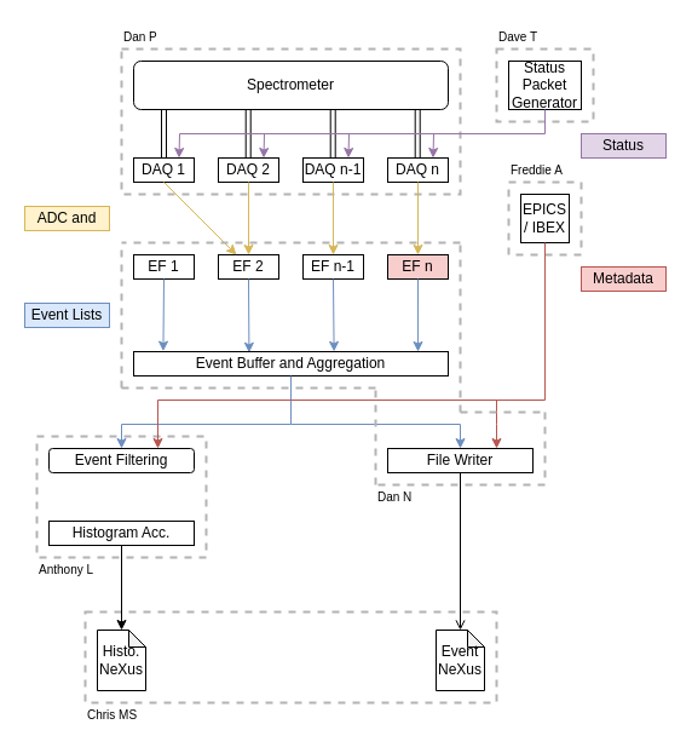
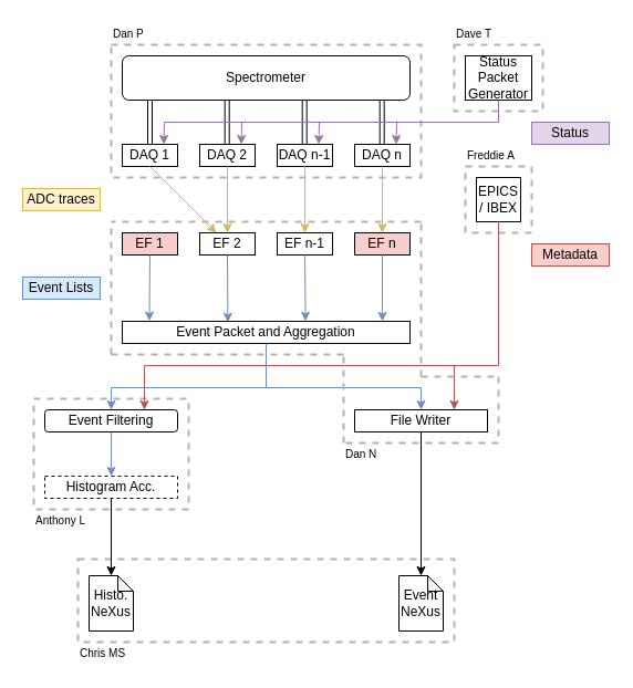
- <mxCell id="39" value="ADC and" style="text;html=1;strokeColor=#d6b656;fillColor=#fff2cc;align=center;verticalAlign=middle;whiteSpace=wrap;rounded=0;" parent="1" vertex="1"><mxGeometry x="20" y="170" width="70" height="20" as="geometry" /></mxCell>
+ <mxCell id="39" value="ADC traces" style="text;html=1;strokeColor=#d6b656;fillColor=#fff2cc;align=center;verticalAlign=middle;whiteSpace=wrap;rounded=0;" parent="1" vertex="1"><mxGeometry x="20" y="170" width="70" height="20" as="geometry" /></mxCell>
- <mxCell id="16" value="EF 1" style="rounded=0;whiteSpace=wrap;html=1;" parent="1" vertex="1"><mxGeometry x="110" y="210" width="50" height="20" as="geometry" /></mxCell>
+ <mxCell id="16" value="EF 1" style="rounded=0;whiteSpace=wrap;html=1;fillColor=#f8cecc;" parent="1" vertex="1"><mxGeometry x="110" y="210" width="50" height="20" as="geometry" /></mxCell>
- <mxCell id="28" value="Event Buffer and Aggregation" style="rounded=0;whiteSpace=wrap;html=1;" parent="1" vertex="1"><mxGeometry x="110" y="290" width="260" height="20" as="geometry" /></mxCell>
+ <mxCell id="28" value="Event Packet and Aggregation" style="rounded=0;whiteSpace=wrap;html=1;" parent="1" vertex="1"><mxGeometry x="110" y="290" width="260" height="20" as="geometry" /></mxCell>
+ <mxCell id="34" style="edgeStyle=orthogonalEdgeStyle;rounded=0;orthogonalLoop=1;jettySize=auto;html=1;exitX=0.5;exitY=1;exitDx=0;exitDy=0;entryX=0.5;entryY=0;entryDx=0;entryDy=0;fillColor=#dae8fc;strokeColor=#6c8ebf;" parent="1" source="35" target="52" edge="1"><mxGeometry relative="1" as="geometry" /></mxCell>
- <mxCell id="52" value="Histogram Acc." style="rounded=0;whiteSpace=wrap;html=1;" parent="1" vertex="1"><mxGeometry x="40" y="430" width="120" height="20" as="geometry" /></mxCell>
+ <mxCell id="52" value="Histogram Acc." style="rounded=0;whiteSpace=wrap;html=1;dashed=1;" parent="1" vertex="1"><mxGeometry x="40" y="430" width="120" height="20" as="geometry" /></mxCell>
- <mxCell id="54" style="edgeStyle=orthogonalEdgeStyle;rounded=0;orthogonalLoop=1;jettySize=auto;html=1;exitX=0.5;exitY=1;exitDx=0;exitDy=0;entryX=0.5;entryY=0;entryDx=0;entryDy=0;entryPerimeter=0;endArrow=open;" parent="1" source="29" target="37" edge="1"><mxGeometry relative="1" as="geometry" /></mxCell>
+ <mxCell id="54" style="edgeStyle=orthogonalEdgeStyle;rounded=0;orthogonalLoop=1;jettySize=auto;html=1;exitX=0.5;exitY=1;exitDx=0;exitDy=0;entryX=0.5;entryY=0;entryDx=0;entryDy=0;entryPerimeter=0;" parent="1" source="29" target="37" edge="1"><mxGeometry relative="1" as="geometry" /></mxCell>
